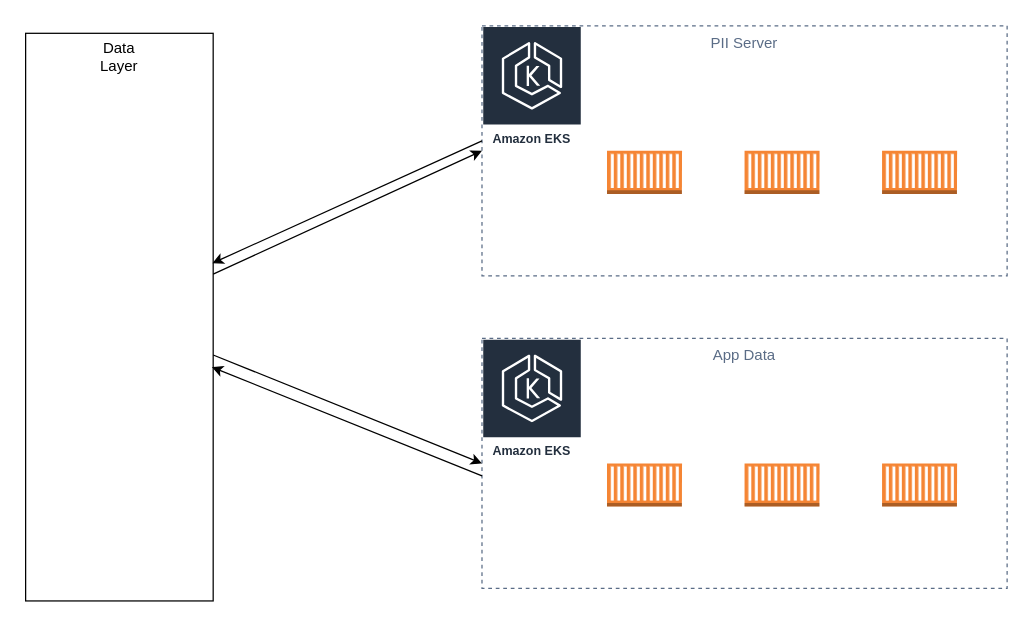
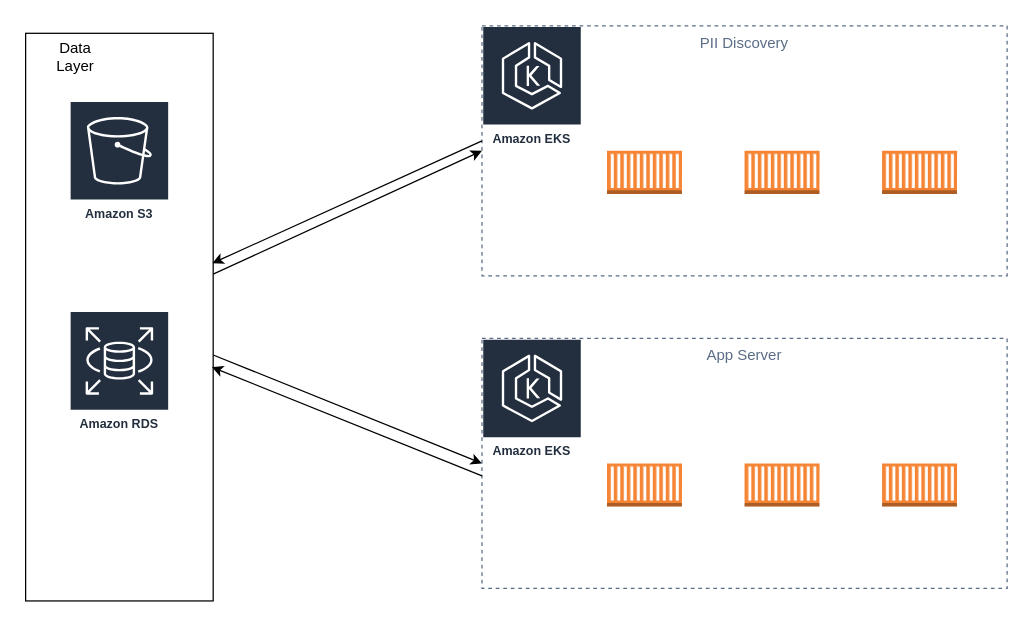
- <mxCell id="7" value="PII Server" style="fillColor=none;strokeColor=#5A6C86;dashed=1;verticalAlign=top;fontStyle=0;fontColor=#5A6C86;whiteSpace=wrap;html=1;" vertex="1" parent="5"><mxGeometry width="420" height="200" as="geometry" /></mxCell>
+ <mxCell id="7" value="PII Discovery" style="fillColor=none;strokeColor=#5A6C86;dashed=1;verticalAlign=top;fontStyle=0;fontColor=#5A6C86;whiteSpace=wrap;html=1;" vertex="1" parent="5"><mxGeometry width="420" height="200" as="geometry" /></mxCell>
- <mxCell id="19" value="Data Layer" style="text;html=1;align=center;verticalAlign=middle;whiteSpace=wrap;rounded=0;" vertex="1" parent="1"><mxGeometry x="65" y="30" width="60" height="30" as="geometry" /></mxCell>
+ <mxCell id="19" value="Data Layer" style="text;html=1;align=center;verticalAlign=middle;whiteSpace=wrap;rounded=0;" vertex="1" parent="1"><mxGeometry x="30" y="30" width="60" height="30" as="geometry" /></mxCell>
+ <mxCell id="3" value="Amazon S3" style="sketch=0;outlineConnect=0;fontColor=#232F3E;gradientColor=none;strokeColor=#ffffff;fillColor=#232F3E;dashed=0;verticalLabelPosition=middle;verticalAlign=bottom;align=center;html=1;whiteSpace=wrap;fontSize=10;fontStyle=1;spacing=3;shape=mxgraph.aws4.productIcon;prIcon=mxgraph.aws4.s3;" vertex="1" parent="1"><mxGeometry x="55" y="80" width="80" height="100" as="geometry" /></mxCell>
- <mxCell id="13" value="App Data" style="fillColor=none;strokeColor=#5A6C86;dashed=1;verticalAlign=top;fontStyle=0;fontColor=#5A6C86;whiteSpace=wrap;html=1;" vertex="1" parent="11"><mxGeometry width="420" height="200" as="geometry" /></mxCell>
+ <mxCell id="13" value="App Server" style="fillColor=none;strokeColor=#5A6C86;dashed=1;verticalAlign=top;fontStyle=0;fontColor=#5A6C86;whiteSpace=wrap;html=1;" vertex="1" parent="11"><mxGeometry width="420" height="200" as="geometry" /></mxCell>
+ <mxCell id="4" value="Amazon RDS" style="sketch=0;outlineConnect=0;fontColor=#232F3E;gradientColor=none;strokeColor=#ffffff;fillColor=#232F3E;dashed=0;verticalLabelPosition=middle;verticalAlign=bottom;align=center;html=1;whiteSpace=wrap;fontSize=10;fontStyle=1;spacing=3;shape=mxgraph.aws4.productIcon;prIcon=mxgraph.aws4.rds;" vertex="1" parent="1"><mxGeometry x="55" y="248" width="80" height="100" as="geometry" /></mxCell>
